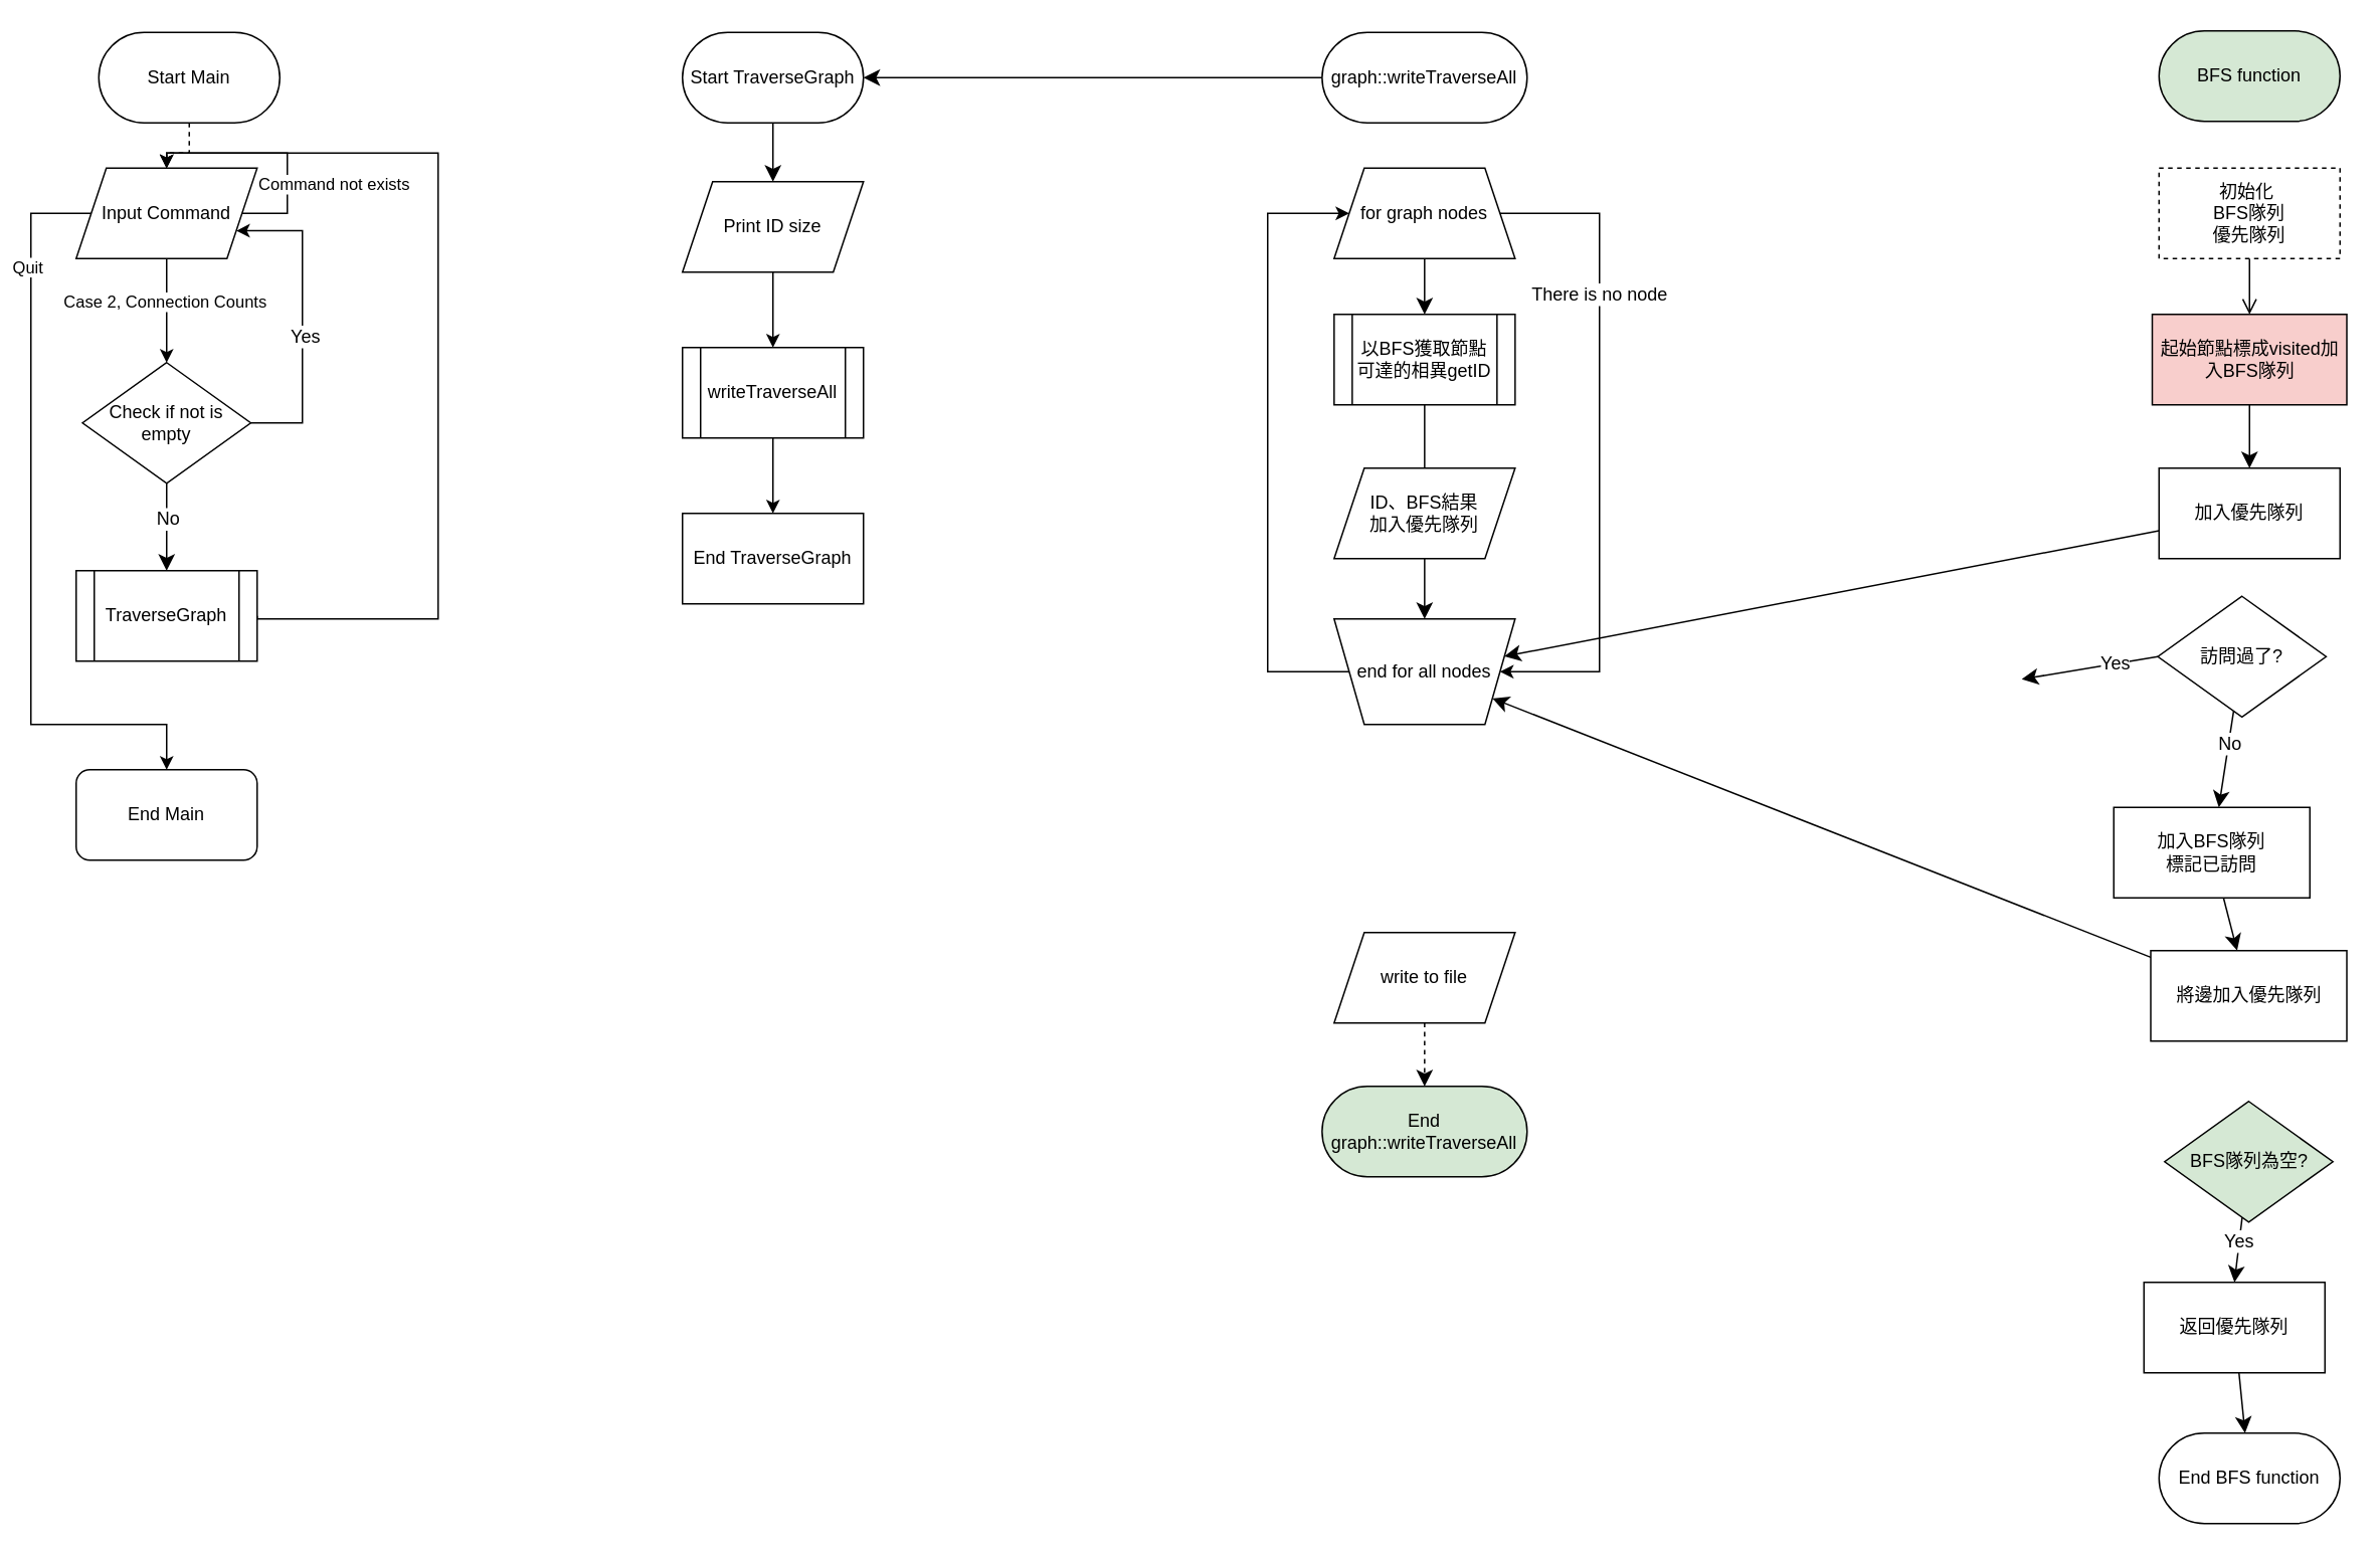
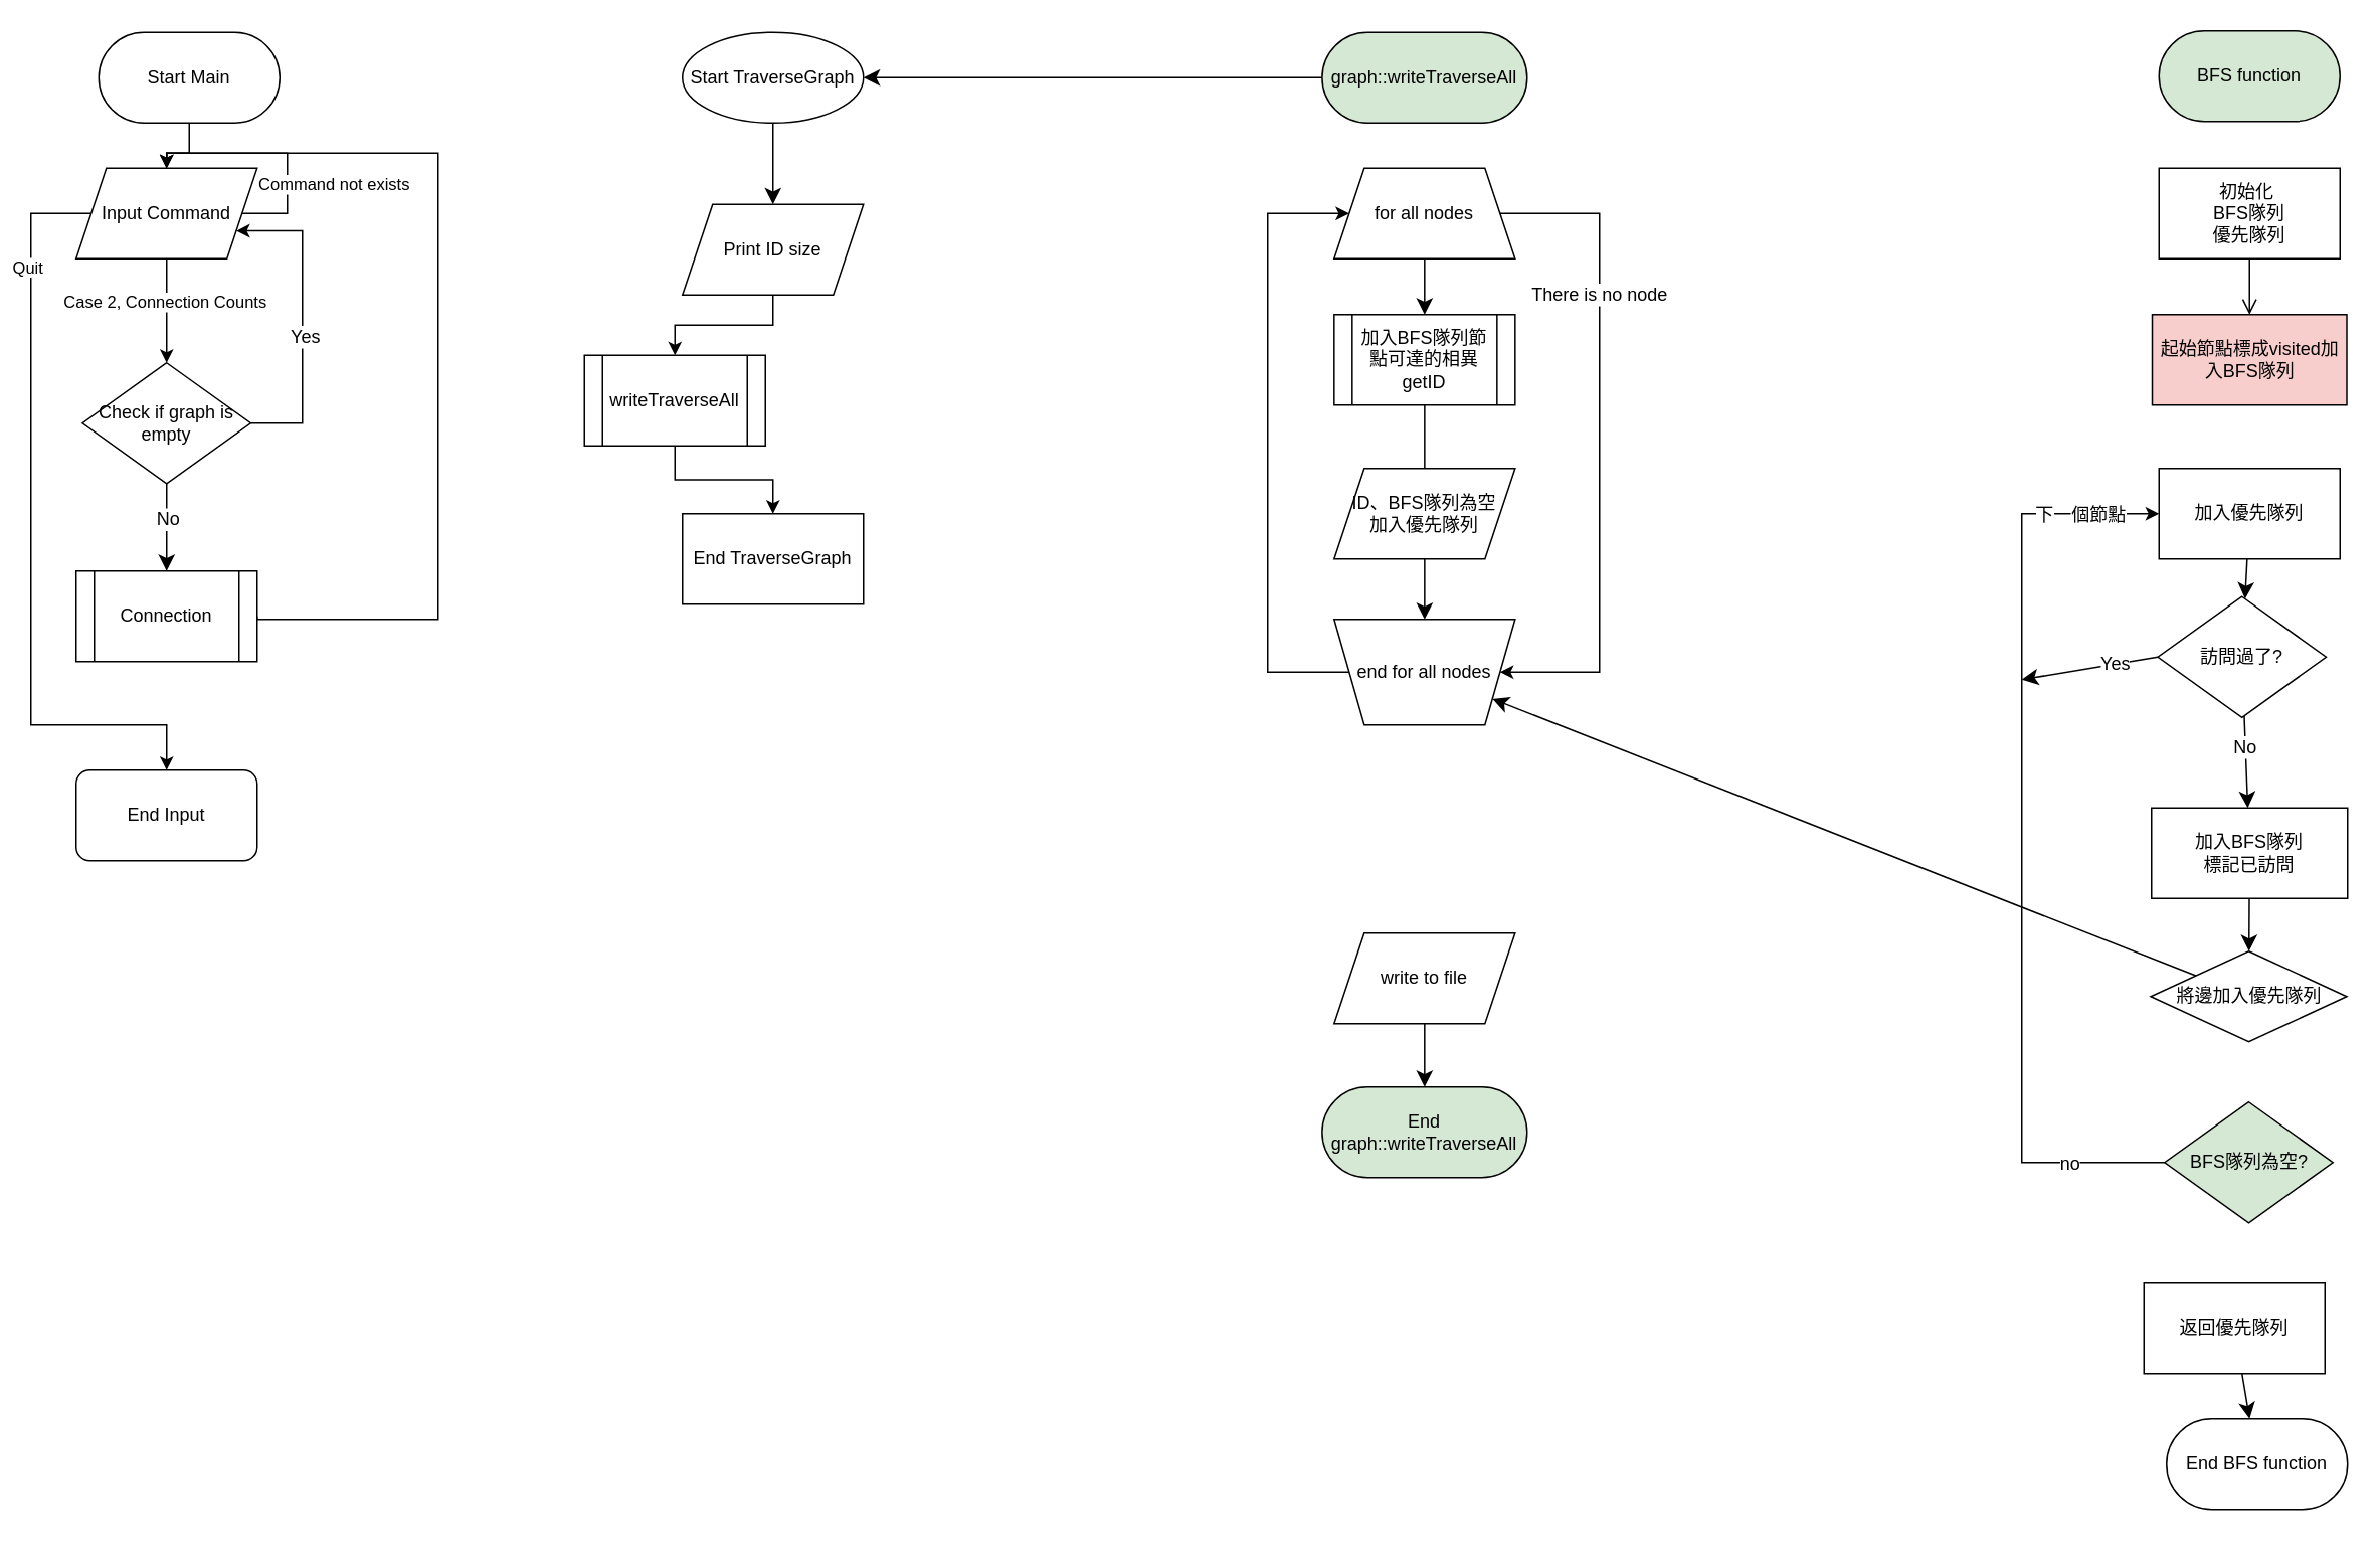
- <mxCell id="15" value="Start TraverseGraph" style="rounded=1;whiteSpace=wrap;html=1;arcSize=50;" parent="1" vertex="1"><mxGeometry x="452" y="21" width="120" height="60" as="geometry" /></mxCell>
+ <mxCell id="15" value="Start TraverseGraph" style="ellipse;whiteSpace=wrap;html=1;arcSize=50;" parent="1" vertex="1"><mxGeometry x="452" y="21" width="120" height="60" as="geometry" /></mxCell>
- <mxCell id="20" value="graph::writeTraverseAll" style="rounded=1;whiteSpace=wrap;html=1;arcSize=50;" parent="1" vertex="1"><mxGeometry x="876.09" y="21" width="135.94" height="60" as="geometry" /></mxCell>
+ <mxCell id="20" value="graph::writeTraverseAll" style="rounded=1;whiteSpace=wrap;html=1;arcSize=50;fillColor=#d5e8d4;" parent="1" vertex="1"><mxGeometry x="876.09" y="21" width="135.94" height="60" as="geometry" /></mxCell>
- <mxCell id="2" style="edgeStyle=orthogonalEdgeStyle;rounded=0;orthogonalLoop=1;jettySize=auto;html=1;entryX=0.5;entryY=0;entryDx=0;entryDy=0;dashed=1;" parent="1" source="3" target="8" edge="1"><mxGeometry relative="1" as="geometry" /></mxCell>
+ <mxCell id="2" style="edgeStyle=orthogonalEdgeStyle;rounded=0;orthogonalLoop=1;jettySize=auto;html=1;entryX=0.5;entryY=0;entryDx=0;entryDy=0;" parent="1" source="3" target="8" edge="1"><mxGeometry relative="1" as="geometry" /></mxCell>
- <mxCell id="45" value="for graph nodes" style="shape=trapezoid;perimeter=trapezoidPerimeter;whiteSpace=wrap;html=1;fixedSize=1;" parent="1" vertex="1"><mxGeometry x="884.05" y="111" width="120" height="60" as="geometry" /></mxCell>
+ <mxCell id="45" value="for all nodes" style="shape=trapezoid;perimeter=trapezoidPerimeter;whiteSpace=wrap;html=1;fixedSize=1;" parent="1" vertex="1"><mxGeometry x="884.05" y="111" width="120" height="60" as="geometry" /></mxCell>
- <mxCell id="36" value="初始化&amp;nbsp;&lt;div&gt;&lt;span style=&quot;background-color: initial;&quot;&gt;BFS隊列&lt;/span&gt;&lt;div&gt;&lt;span style=&quot;background-color: initial;&quot;&gt;優先隊列&lt;/span&gt;&lt;/div&gt;&lt;/div&gt;" style="rounded=0;whiteSpace=wrap;html=1;dashed=1;" parent="1" vertex="1"><mxGeometry x="1431" y="111" width="120" height="60" as="geometry" /></mxCell>
+ <mxCell id="36" value="初始化&amp;nbsp;&lt;div&gt;&lt;span style=&quot;background-color: initial;&quot;&gt;BFS隊列&lt;/span&gt;&lt;div&gt;&lt;span style=&quot;background-color: initial;&quot;&gt;優先隊列&lt;/span&gt;&lt;/div&gt;&lt;/div&gt;" style="rounded=0;whiteSpace=wrap;html=1;" parent="1" vertex="1"><mxGeometry x="1431" y="111" width="120" height="60" as="geometry" /></mxCell>
- <mxCell id="43" value="Print ID size" style="shape=parallelogram;perimeter=parallelogramPerimeter;whiteSpace=wrap;html=1;fixedSize=1;" parent="1" vertex="1"><mxGeometry x="452" y="120" width="120" height="60" as="geometry" /></mxCell>
+ <mxCell id="43" value="Print ID size" style="shape=parallelogram;perimeter=parallelogramPerimeter;whiteSpace=wrap;html=1;fixedSize=1;" parent="1" vertex="1"><mxGeometry x="452" y="135" width="120" height="60" as="geometry" /></mxCell>
- <mxCell id="22" value="以BFS獲取&lt;span style=&quot;background-color: initial;&quot;&gt;節點可達的相異getID&lt;/span&gt;" style="shape=process;whiteSpace=wrap;html=1;backgroundOutline=1;" parent="1" vertex="1"><mxGeometry x="884.06" y="208" width="120" height="60" as="geometry" /></mxCell>
+ <mxCell id="22" value="加入BFS隊列&lt;span style=&quot;background-color: initial;&quot;&gt;節點可達的相異getID&lt;/span&gt;" style="shape=process;whiteSpace=wrap;html=1;backgroundOutline=1;" parent="1" vertex="1"><mxGeometry x="884.06" y="208" width="120" height="60" as="geometry" /></mxCell>
- <mxCell id="17" value="writeTraverseAll" style="shape=process;whiteSpace=wrap;html=1;backgroundOutline=1;" parent="1" vertex="1"><mxGeometry x="452" y="230" width="120" height="60" as="geometry" /></mxCell>
+ <mxCell id="17" value="writeTraverseAll" style="shape=process;whiteSpace=wrap;html=1;backgroundOutline=1;" parent="1" vertex="1"><mxGeometry x="387" y="235" width="120" height="60" as="geometry" /></mxCell>
- <mxCell id="39" value="Check if not is empty" style="rhombus;whiteSpace=wrap;html=1;" parent="1" vertex="1"><mxGeometry x="54.22" y="240" width="111.56" height="80" as="geometry" /></mxCell>
+ <mxCell id="39" value="Check if graph is empty" style="rhombus;whiteSpace=wrap;html=1;" parent="1" vertex="1"><mxGeometry x="54.22" y="240" width="111.56" height="80" as="geometry" /></mxCell>
- <mxCell id="57" value="" style="edgeStyle=none;curved=1;rounded=0;orthogonalLoop=1;jettySize=auto;html=1;fontSize=12;startSize=8;endSize=8;" parent="1" source="58" target="25" edge="1"><mxGeometry relative="1" as="geometry" /></mxCell>
- <mxCell id="53" value="&lt;div&gt;ID、BFS結果&lt;/div&gt;加入優先隊列" style="shape=parallelogram;perimeter=parallelogramPerimeter;whiteSpace=wrap;html=1;fixedSize=1;" parent="1" vertex="1"><mxGeometry x="884.06" y="310" width="120" height="60" as="geometry" /></mxCell>
+ <mxCell id="53" value="&lt;div&gt;ID、BFS隊列為空&lt;/div&gt;加入優先隊列" style="shape=parallelogram;perimeter=parallelogramPerimeter;whiteSpace=wrap;html=1;fixedSize=1;" parent="1" vertex="1"><mxGeometry x="884.06" y="310" width="120" height="60" as="geometry" /></mxCell>
- <mxCell id="24" value="" style="edgeStyle=none;curved=1;rounded=0;orthogonalLoop=1;jettySize=auto;html=1;fontSize=12;startSize=8;endSize=8;" parent="1" source="25" target="47" edge="1"><mxGeometry relative="1" as="geometry" /></mxCell>
+ <mxCell id="24" value="" style="edgeStyle=none;curved=1;rounded=0;orthogonalLoop=1;jettySize=auto;html=1;fontSize=12;startSize=8;endSize=8;" parent="1" source="25" target="65" edge="1"><mxGeometry relative="1" as="geometry" /></mxCell>
- <mxCell id="11" value="TraverseGraph" style="shape=process;whiteSpace=wrap;html=1;backgroundOutline=1;" parent="1" vertex="1"><mxGeometry x="50" y="378" width="120" height="60" as="geometry" /></mxCell>
+ <mxCell id="11" value="Connection" style="shape=process;whiteSpace=wrap;html=1;backgroundOutline=1;" parent="1" vertex="1"><mxGeometry x="50" y="378" width="120" height="60" as="geometry" /></mxCell>
- <mxCell id="13" value="End Main" style="rounded=1;whiteSpace=wrap;html=1;" parent="1" vertex="1"><mxGeometry x="50" y="510" width="120" height="60" as="geometry" /></mxCell>
+ <mxCell id="13" value="End Input" style="rounded=1;whiteSpace=wrap;html=1;" parent="1" vertex="1"><mxGeometry x="50" y="510" width="120" height="60" as="geometry" /></mxCell>
+ <mxCell id="31" style="edgeStyle=orthogonalEdgeStyle;rounded=0;orthogonalLoop=1;jettySize=auto;html=1;entryX=0;entryY=0.5;entryDx=0;entryDy=0;exitX=0;exitY=0.5;exitDx=0;exitDy=0;" parent="1" source="30" target="25" edge="1"><mxGeometry relative="1" as="geometry"><Array as="points"><mxPoint x="1340" y="770" /><mxPoint x="1340" y="340" /></Array><mxPoint x="1427" y="610" as="sourcePoint" /><mxPoint x="1431" y="490" as="targetPoint" /></mxGeometry></mxCell>
+ <mxCell id="32" value="no" style="edgeLabel;html=1;align=center;verticalAlign=middle;resizable=0;points=[];fontSize=12;" parent="31" vertex="1" connectable="0"><mxGeometry x="-0.796" y="3" relative="1" as="geometry"><mxPoint y="-3" as="offset" /></mxGeometry></mxCell>
+ <mxCell id="33" value="下一個節點" style="edgeLabel;html=1;align=center;verticalAlign=middle;resizable=0;points=[];fontSize=12;" parent="31" vertex="1" connectable="0"><mxGeometry x="0.817" y="2" relative="1" as="geometry"><mxPoint x="4" y="2" as="offset" /></mxGeometry></mxCell>
- <mxCell id="27" value="加入BFS隊列&lt;div&gt;標記已訪問&lt;/div&gt;" style="rounded=0;whiteSpace=wrap;html=1;" parent="1" vertex="1"><mxGeometry x="1401" y="535" width="130" height="60" as="geometry" /></mxCell>
+ <mxCell id="27" value="加入BFS隊列&lt;div&gt;標記已訪問&lt;/div&gt;" style="rounded=0;whiteSpace=wrap;html=1;" parent="1" vertex="1"><mxGeometry x="1426" y="535" width="130" height="60" as="geometry" /></mxCell>
- <mxCell id="67" value="將邊加入優先隊列" style="rounded=0;whiteSpace=wrap;html=1;" parent="1" vertex="1"><mxGeometry x="1425.5" y="630" width="130" height="60" as="geometry" /></mxCell>
+ <mxCell id="67" value="將邊加入優先隊列" style="rhombus;whiteSpace=wrap;html=1;" parent="1" vertex="1"><mxGeometry x="1425.5" y="630" width="130" height="60" as="geometry" /></mxCell>
- <mxCell id="55" value="" style="edgeStyle=none;curved=1;rounded=0;orthogonalLoop=1;jettySize=auto;html=1;fontSize=12;startSize=8;endSize=8;dashed=1;" parent="1" source="56" target="48" edge="1"><mxGeometry relative="1" as="geometry" /></mxCell>
+ <mxCell id="55" value="" style="edgeStyle=none;curved=1;rounded=0;orthogonalLoop=1;jettySize=auto;html=1;fontSize=12;startSize=8;endSize=8;" parent="1" source="56" target="48" edge="1"><mxGeometry relative="1" as="geometry" /></mxCell>
- <mxCell id="28" value="" style="edgeStyle=none;curved=1;rounded=0;orthogonalLoop=1;jettySize=auto;html=1;fontSize=12;startSize=8;endSize=8;entryX=0.5;entryY=0;entryDx=0;entryDy=0;" parent="1" source="30" target="60" edge="1"><mxGeometry relative="1" as="geometry"><mxPoint x="1490" y="890" as="targetPoint" /></mxGeometry></mxCell>
- <mxCell id="29" value="Yes" style="edgeLabel;html=1;align=center;verticalAlign=middle;resizable=0;points=[];fontSize=12;" parent="28" vertex="1" connectable="0"><mxGeometry x="-0.486" y="-4" relative="1" as="geometry"><mxPoint x="3" y="5" as="offset" /></mxGeometry></mxCell>
- <mxCell id="34" value="End BFS function" style="rounded=1;whiteSpace=wrap;html=1;arcSize=50;" parent="1" vertex="1"><mxGeometry x="1431" y="950" width="120" height="60" as="geometry" /></mxCell>
+ <mxCell id="34" value="End BFS function" style="rounded=1;whiteSpace=wrap;html=1;arcSize=50;" parent="1" vertex="1"><mxGeometry x="1436" y="940" width="120" height="60" as="geometry" /></mxCell>
